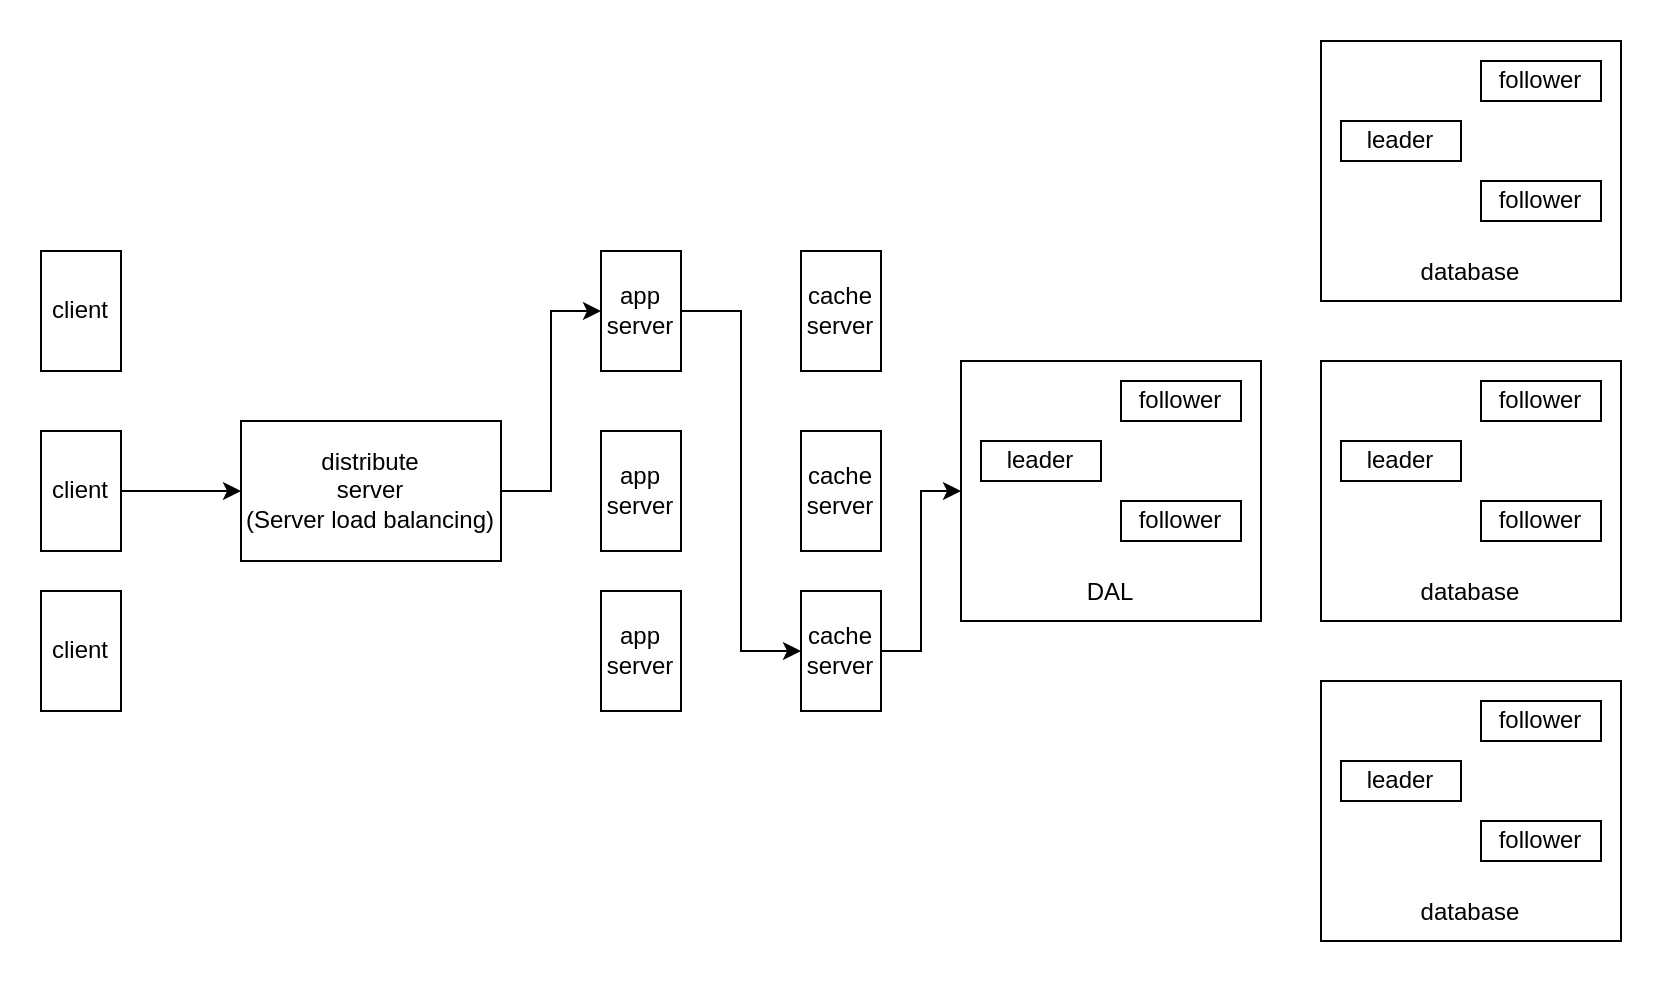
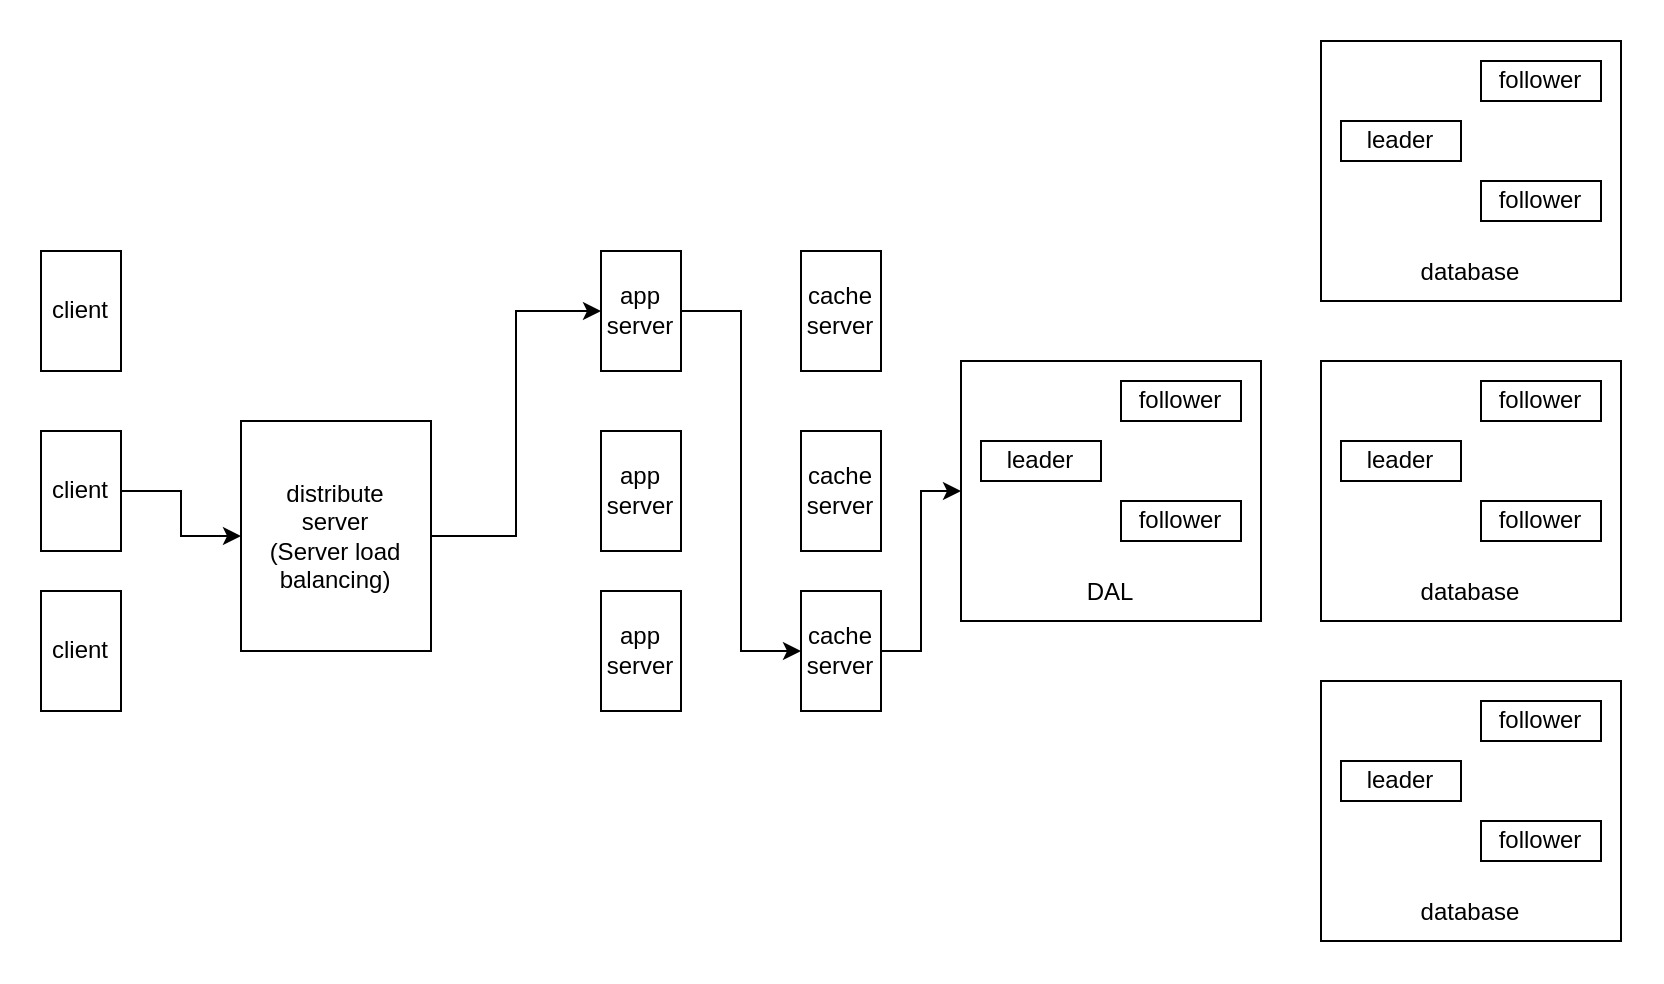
- <mxCell id="3" value="distribute&lt;br&gt;server&lt;br&gt;(Server load balancing)" style="rounded=0;whiteSpace=wrap;html=1;" vertex="1" parent="1"><mxGeometry x="120" y="210" width="130" height="70" as="geometry" /></mxCell>
+ <mxCell id="3" value="distribute&lt;br&gt;server&lt;br&gt;(Server load balancing)" style="rounded=0;whiteSpace=wrap;html=1;" vertex="1" parent="1"><mxGeometry x="120" y="210" width="95" height="115" as="geometry" /></mxCell>
